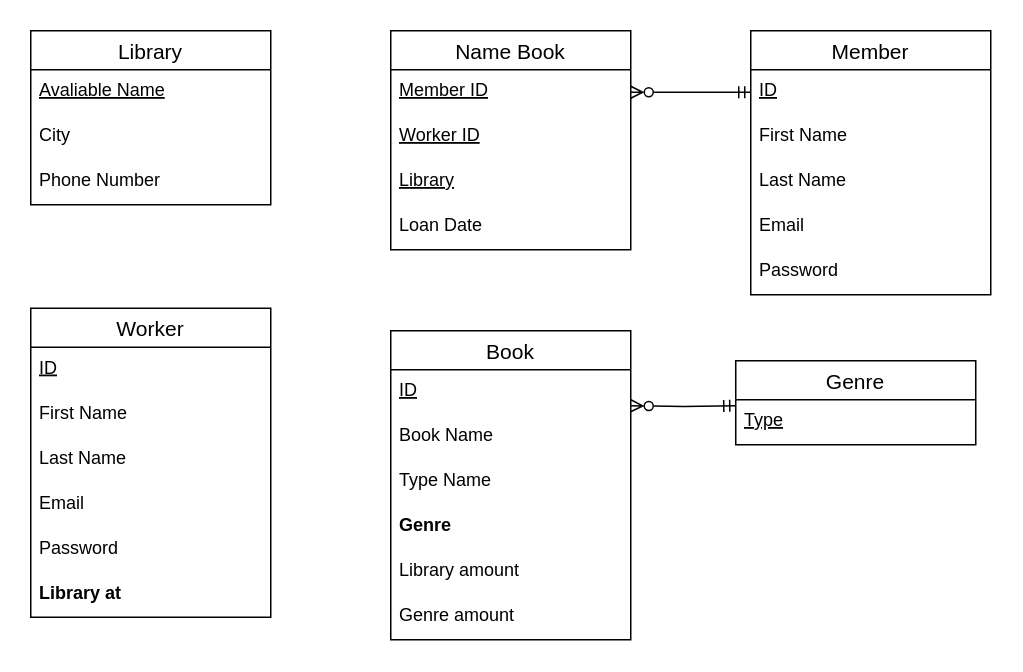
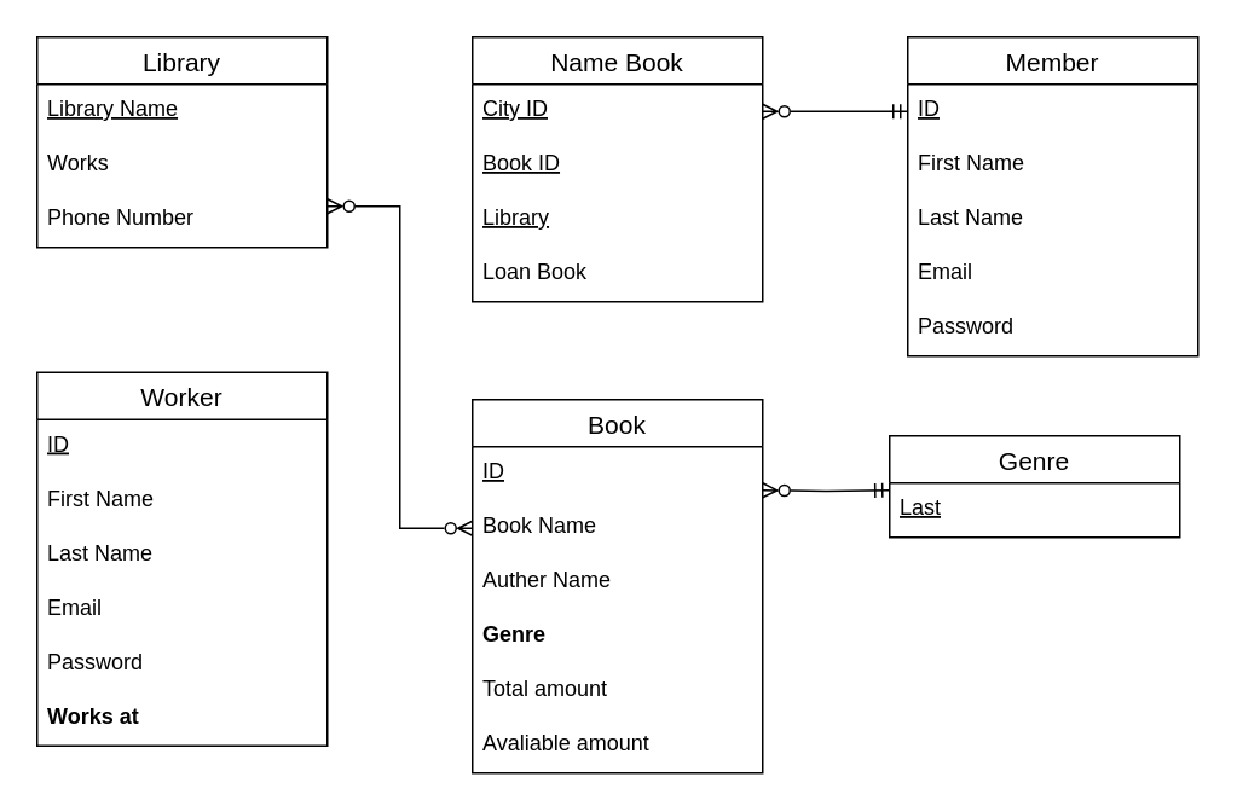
- <mxCell id="3" value="Avaliable Name" style="text;strokeColor=none;fillColor=none;spacingLeft=4;spacingRight=4;overflow=hidden;rotatable=0;points=[[0,0.5],[1,0.5]];portConstraint=eastwest;fontSize=12;fontStyle=4" vertex="1" parent="2"><mxGeometry y="26" width="160" height="30" as="geometry" /></mxCell>
+ <mxCell id="3" value="Library Name" style="text;strokeColor=none;fillColor=none;spacingLeft=4;spacingRight=4;overflow=hidden;rotatable=0;points=[[0,0.5],[1,0.5]];portConstraint=eastwest;fontSize=12;fontStyle=4" vertex="1" parent="2"><mxGeometry y="26" width="160" height="30" as="geometry" /></mxCell>
- <mxCell id="29" value="Member ID" style="text;strokeColor=none;fillColor=none;spacingLeft=4;spacingRight=4;overflow=hidden;rotatable=0;points=[[0,0.5],[1,0.5]];portConstraint=eastwest;fontSize=12;fontStyle=4" vertex="1" parent="28"><mxGeometry y="26" width="160" height="30" as="geometry" /></mxCell>
+ <mxCell id="29" value="City ID" style="text;strokeColor=none;fillColor=none;spacingLeft=4;spacingRight=4;overflow=hidden;rotatable=0;points=[[0,0.5],[1,0.5]];portConstraint=eastwest;fontSize=12;fontStyle=4" vertex="1" parent="28"><mxGeometry y="26" width="160" height="30" as="geometry" /></mxCell>
- <mxCell id="4" value="City" style="text;strokeColor=none;fillColor=none;spacingLeft=4;spacingRight=4;overflow=hidden;rotatable=0;points=[[0,0.5],[1,0.5]];portConstraint=eastwest;fontSize=12;" vertex="1" parent="2"><mxGeometry y="56" width="160" height="30" as="geometry" /></mxCell>
+ <mxCell id="4" value="Works" style="text;strokeColor=none;fillColor=none;spacingLeft=4;spacingRight=4;overflow=hidden;rotatable=0;points=[[0,0.5],[1,0.5]];portConstraint=eastwest;fontSize=12;" vertex="1" parent="2"><mxGeometry y="56" width="160" height="30" as="geometry" /></mxCell>
- <mxCell id="30" value="Worker ID" style="text;strokeColor=none;fillColor=none;spacingLeft=4;spacingRight=4;overflow=hidden;rotatable=0;points=[[0,0.5],[1,0.5]];portConstraint=eastwest;fontSize=12;fontStyle=4" vertex="1" parent="28"><mxGeometry y="56" width="160" height="30" as="geometry" /></mxCell>
+ <mxCell id="30" value="Book ID" style="text;strokeColor=none;fillColor=none;spacingLeft=4;spacingRight=4;overflow=hidden;rotatable=0;points=[[0,0.5],[1,0.5]];portConstraint=eastwest;fontSize=12;fontStyle=4" vertex="1" parent="28"><mxGeometry y="56" width="160" height="30" as="geometry" /></mxCell>
- <mxCell id="32" value="Loan Date" style="text;strokeColor=none;fillColor=none;spacingLeft=4;spacingRight=4;overflow=hidden;rotatable=0;points=[[0,0.5],[1,0.5]];portConstraint=eastwest;fontSize=12;fontStyle=0" vertex="1" parent="28"><mxGeometry y="116" width="160" height="30" as="geometry" /></mxCell>
+ <mxCell id="32" value="Loan Book" style="text;strokeColor=none;fillColor=none;spacingLeft=4;spacingRight=4;overflow=hidden;rotatable=0;points=[[0,0.5],[1,0.5]];portConstraint=eastwest;fontSize=12;fontStyle=0" vertex="1" parent="28"><mxGeometry y="116" width="160" height="30" as="geometry" /></mxCell>
+ <mxCell id="35" style="edgeStyle=orthogonalEdgeStyle;rounded=0;orthogonalLoop=1;jettySize=auto;html=1;entryX=1;entryY=0.244;entryDx=0;entryDy=0;entryPerimeter=0;startArrow=ERzeroToMany;startFill=0;endArrow=ERzeroToMany;endFill=0;" edge="1" parent="1" source="14" target="5"><mxGeometry relative="1" as="geometry" /></mxCell>
- <mxCell id="27" value="Type" style="text;strokeColor=none;fillColor=none;spacingLeft=4;spacingRight=4;overflow=hidden;rotatable=0;points=[[0,0.5],[1,0.5]];portConstraint=eastwest;fontSize=12;fontStyle=4" vertex="1" parent="26"><mxGeometry y="26" width="160" height="30" as="geometry" /></mxCell>
+ <mxCell id="27" value="Last" style="text;strokeColor=none;fillColor=none;spacingLeft=4;spacingRight=4;overflow=hidden;rotatable=0;points=[[0,0.5],[1,0.5]];portConstraint=eastwest;fontSize=12;fontStyle=4" vertex="1" parent="26"><mxGeometry y="26" width="160" height="30" as="geometry" /></mxCell>
- <mxCell id="15" value="Type Name" style="text;strokeColor=none;fillColor=none;spacingLeft=4;spacingRight=4;overflow=hidden;rotatable=0;points=[[0,0.5],[1,0.5]];portConstraint=eastwest;fontSize=12;fontStyle=0" vertex="1" parent="12"><mxGeometry y="86" width="160" height="30" as="geometry" /></mxCell>
+ <mxCell id="15" value="Auther Name" style="text;strokeColor=none;fillColor=none;spacingLeft=4;spacingRight=4;overflow=hidden;rotatable=0;points=[[0,0.5],[1,0.5]];portConstraint=eastwest;fontSize=12;fontStyle=0" vertex="1" parent="12"><mxGeometry y="86" width="160" height="30" as="geometry" /></mxCell>
- <mxCell id="17" value="Library amount" style="text;strokeColor=none;fillColor=none;spacingLeft=4;spacingRight=4;overflow=hidden;rotatable=0;points=[[0,0.5],[1,0.5]];portConstraint=eastwest;fontSize=12;fontStyle=0" vertex="1" parent="12"><mxGeometry y="146" width="160" height="30" as="geometry" /></mxCell>
+ <mxCell id="17" value="Total amount" style="text;strokeColor=none;fillColor=none;spacingLeft=4;spacingRight=4;overflow=hidden;rotatable=0;points=[[0,0.5],[1,0.5]];portConstraint=eastwest;fontSize=12;fontStyle=0" vertex="1" parent="12"><mxGeometry y="146" width="160" height="30" as="geometry" /></mxCell>
- <mxCell id="25" value="Library at" style="text;strokeColor=none;fillColor=none;spacingLeft=4;spacingRight=4;overflow=hidden;rotatable=0;points=[[0,0.5],[1,0.5]];portConstraint=eastwest;fontSize=12;fontStyle=1" vertex="1" parent="19"><mxGeometry y="176" width="160" height="30" as="geometry" /></mxCell>
+ <mxCell id="25" value="Works at" style="text;strokeColor=none;fillColor=none;spacingLeft=4;spacingRight=4;overflow=hidden;rotatable=0;points=[[0,0.5],[1,0.5]];portConstraint=eastwest;fontSize=12;fontStyle=1" vertex="1" parent="19"><mxGeometry y="176" width="160" height="30" as="geometry" /></mxCell>
- <mxCell id="18" value="Genre amount" style="text;strokeColor=none;fillColor=none;spacingLeft=4;spacingRight=4;overflow=hidden;rotatable=0;points=[[0,0.5],[1,0.5]];portConstraint=eastwest;fontSize=12;fontStyle=0" vertex="1" parent="12"><mxGeometry y="176" width="160" height="30" as="geometry" /></mxCell>
+ <mxCell id="18" value="Avaliable amount" style="text;strokeColor=none;fillColor=none;spacingLeft=4;spacingRight=4;overflow=hidden;rotatable=0;points=[[0,0.5],[1,0.5]];portConstraint=eastwest;fontSize=12;fontStyle=0" vertex="1" parent="12"><mxGeometry y="176" width="160" height="30" as="geometry" /></mxCell>
